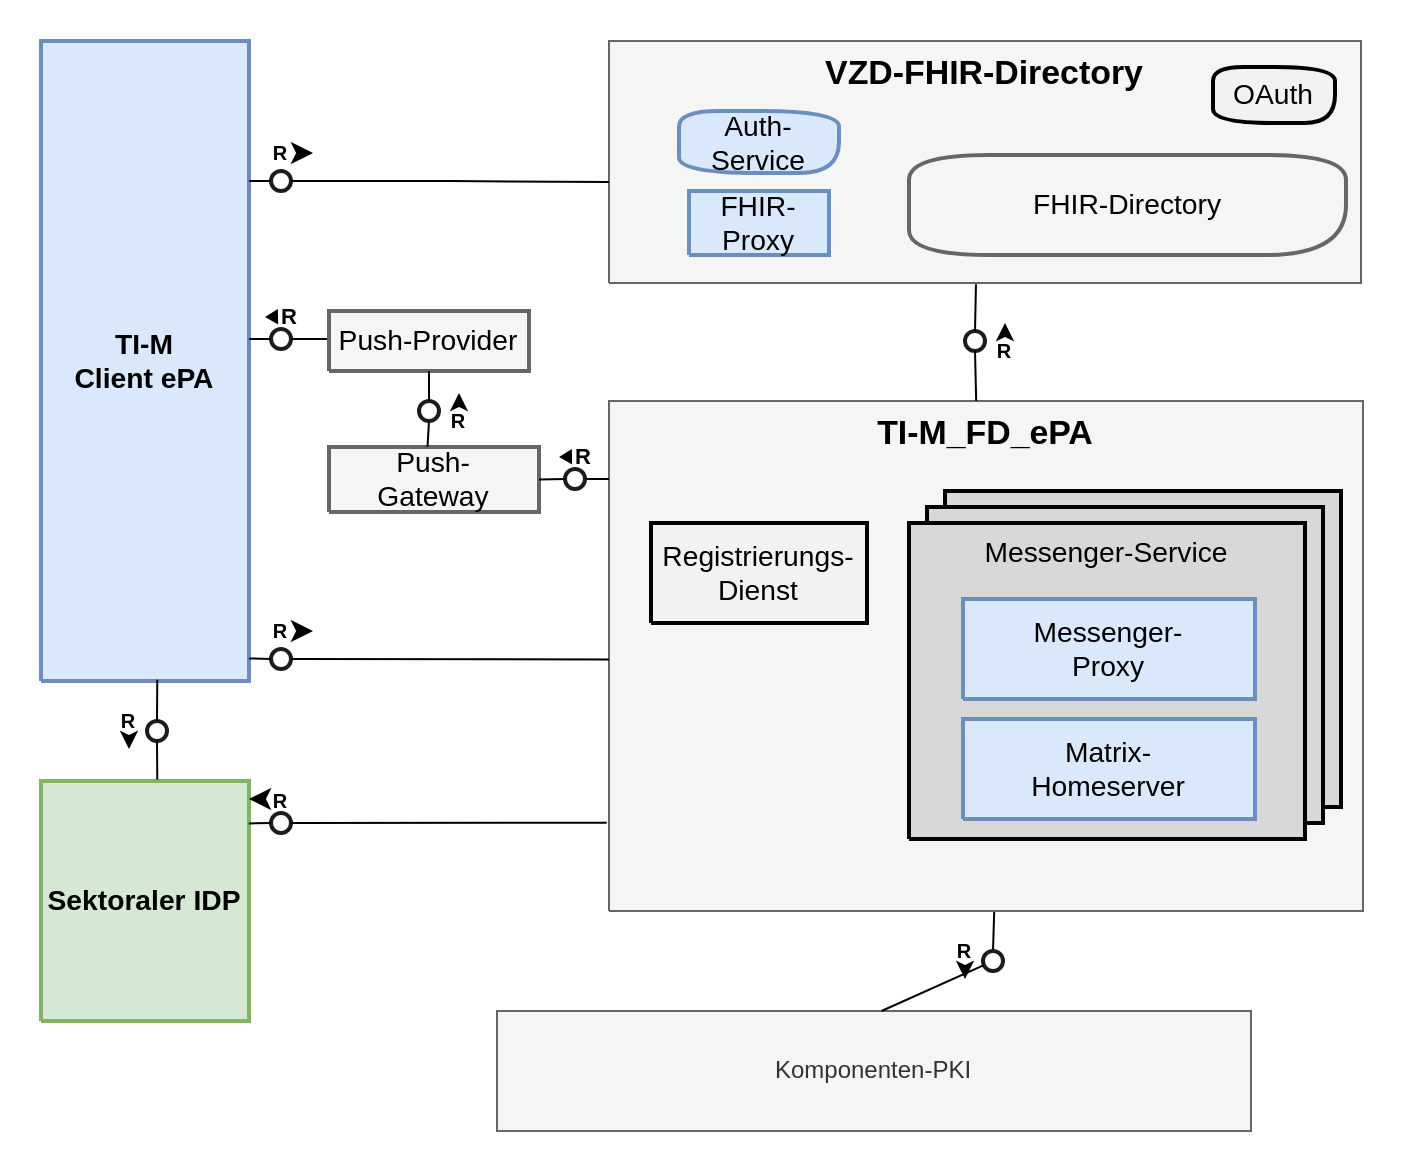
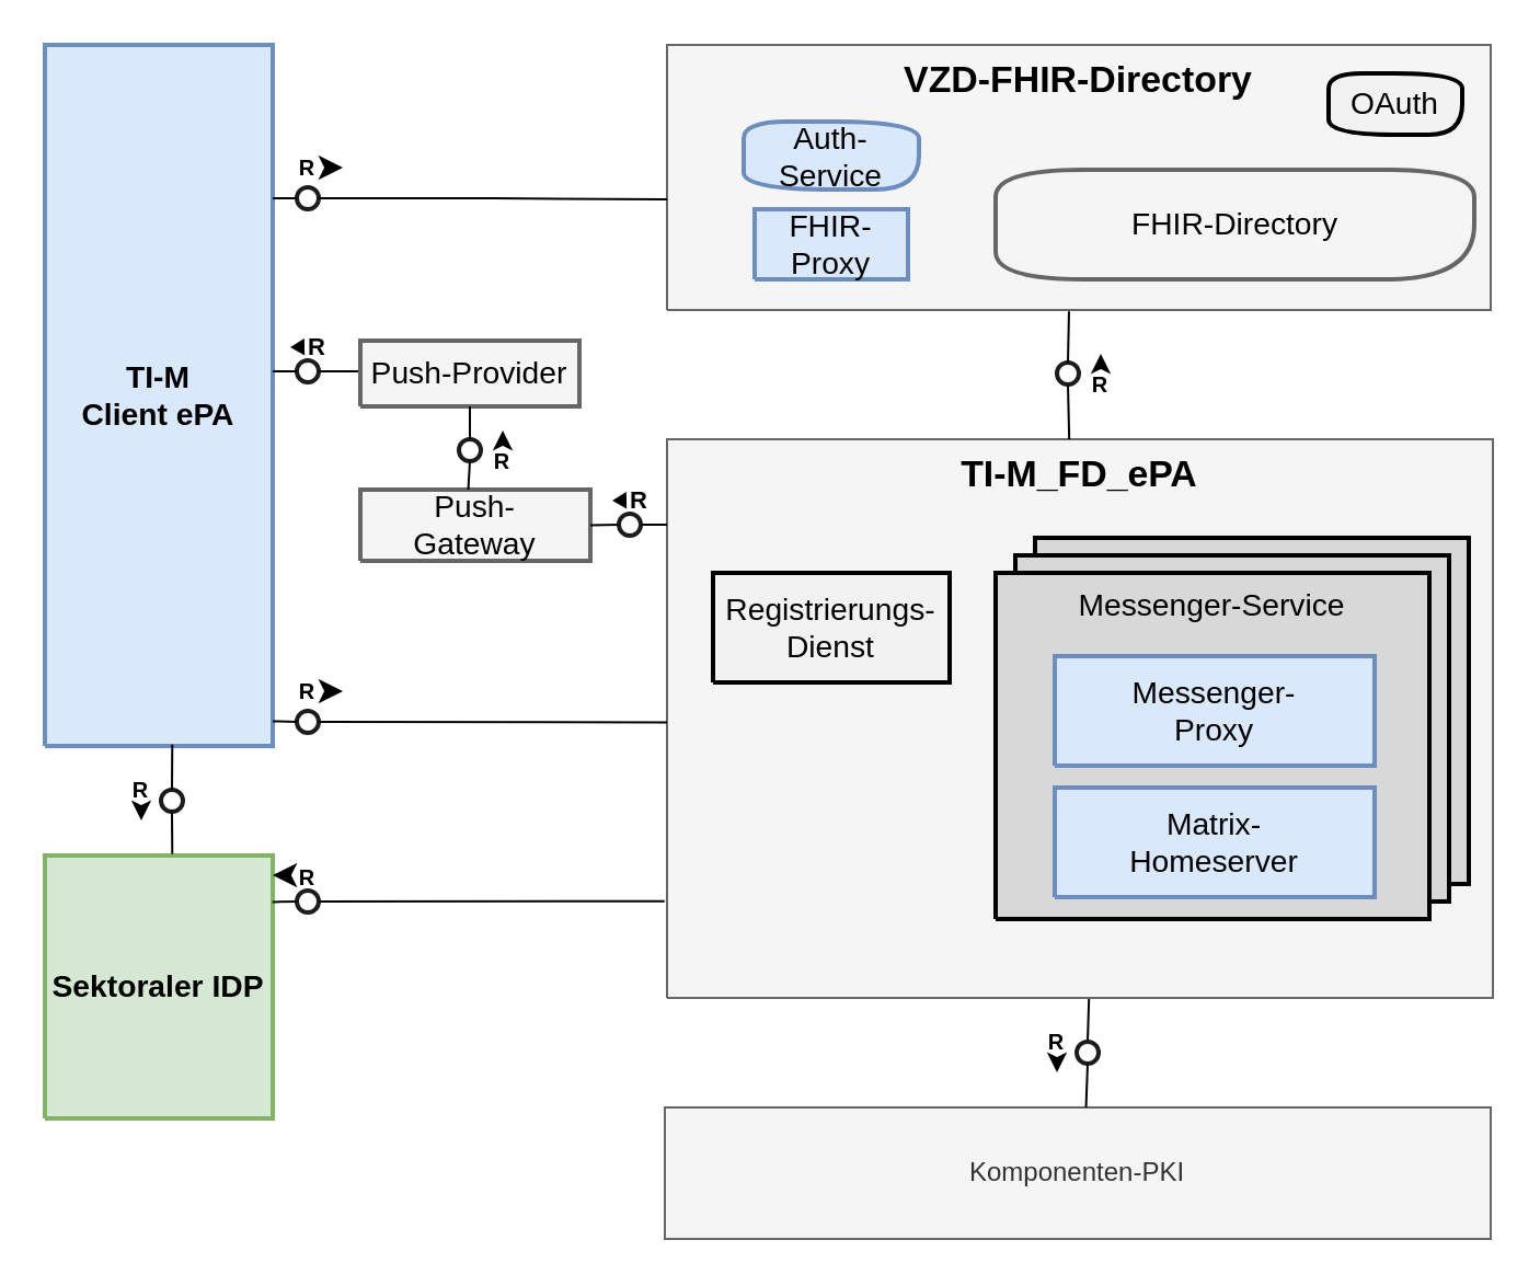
- <mxCell id="52" value="Komponenten-PKI" style="rounded=0;whiteSpace=wrap;html=1;fillColor=#f5f5f5;fontColor=#333333;strokeColor=#666666;" parent="1" vertex="1"><mxGeometry x="248" y="505" width="377" height="60" as="geometry" /></mxCell>
+ <mxCell id="52" value="Komponenten-PKI" style="rounded=0;whiteSpace=wrap;html=1;fillColor=#f5f5f5;fontColor=#333333;strokeColor=#666666;" parent="1" vertex="1"><mxGeometry x="303" y="505" width="377" height="60" as="geometry" /></mxCell>
